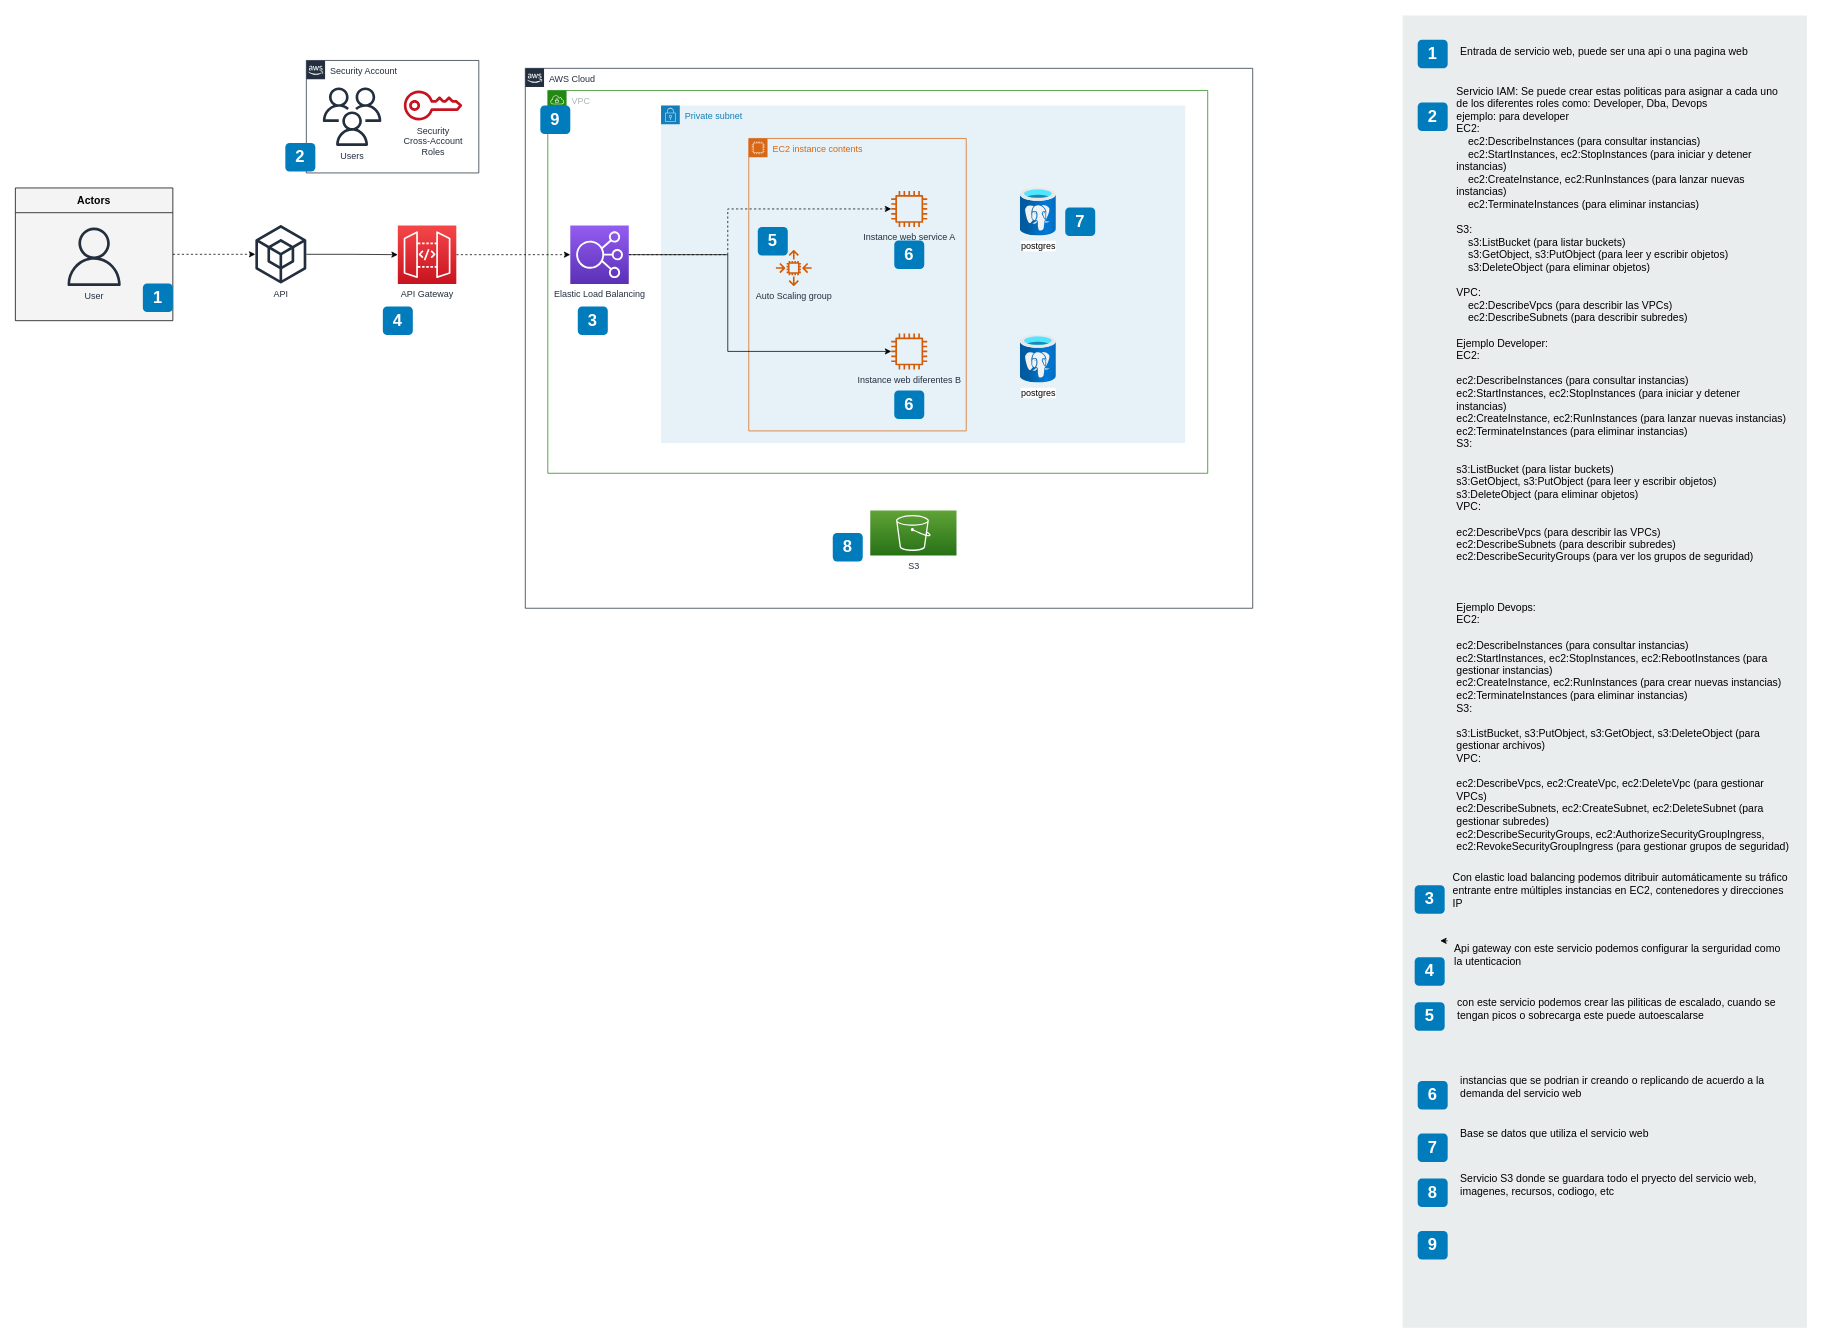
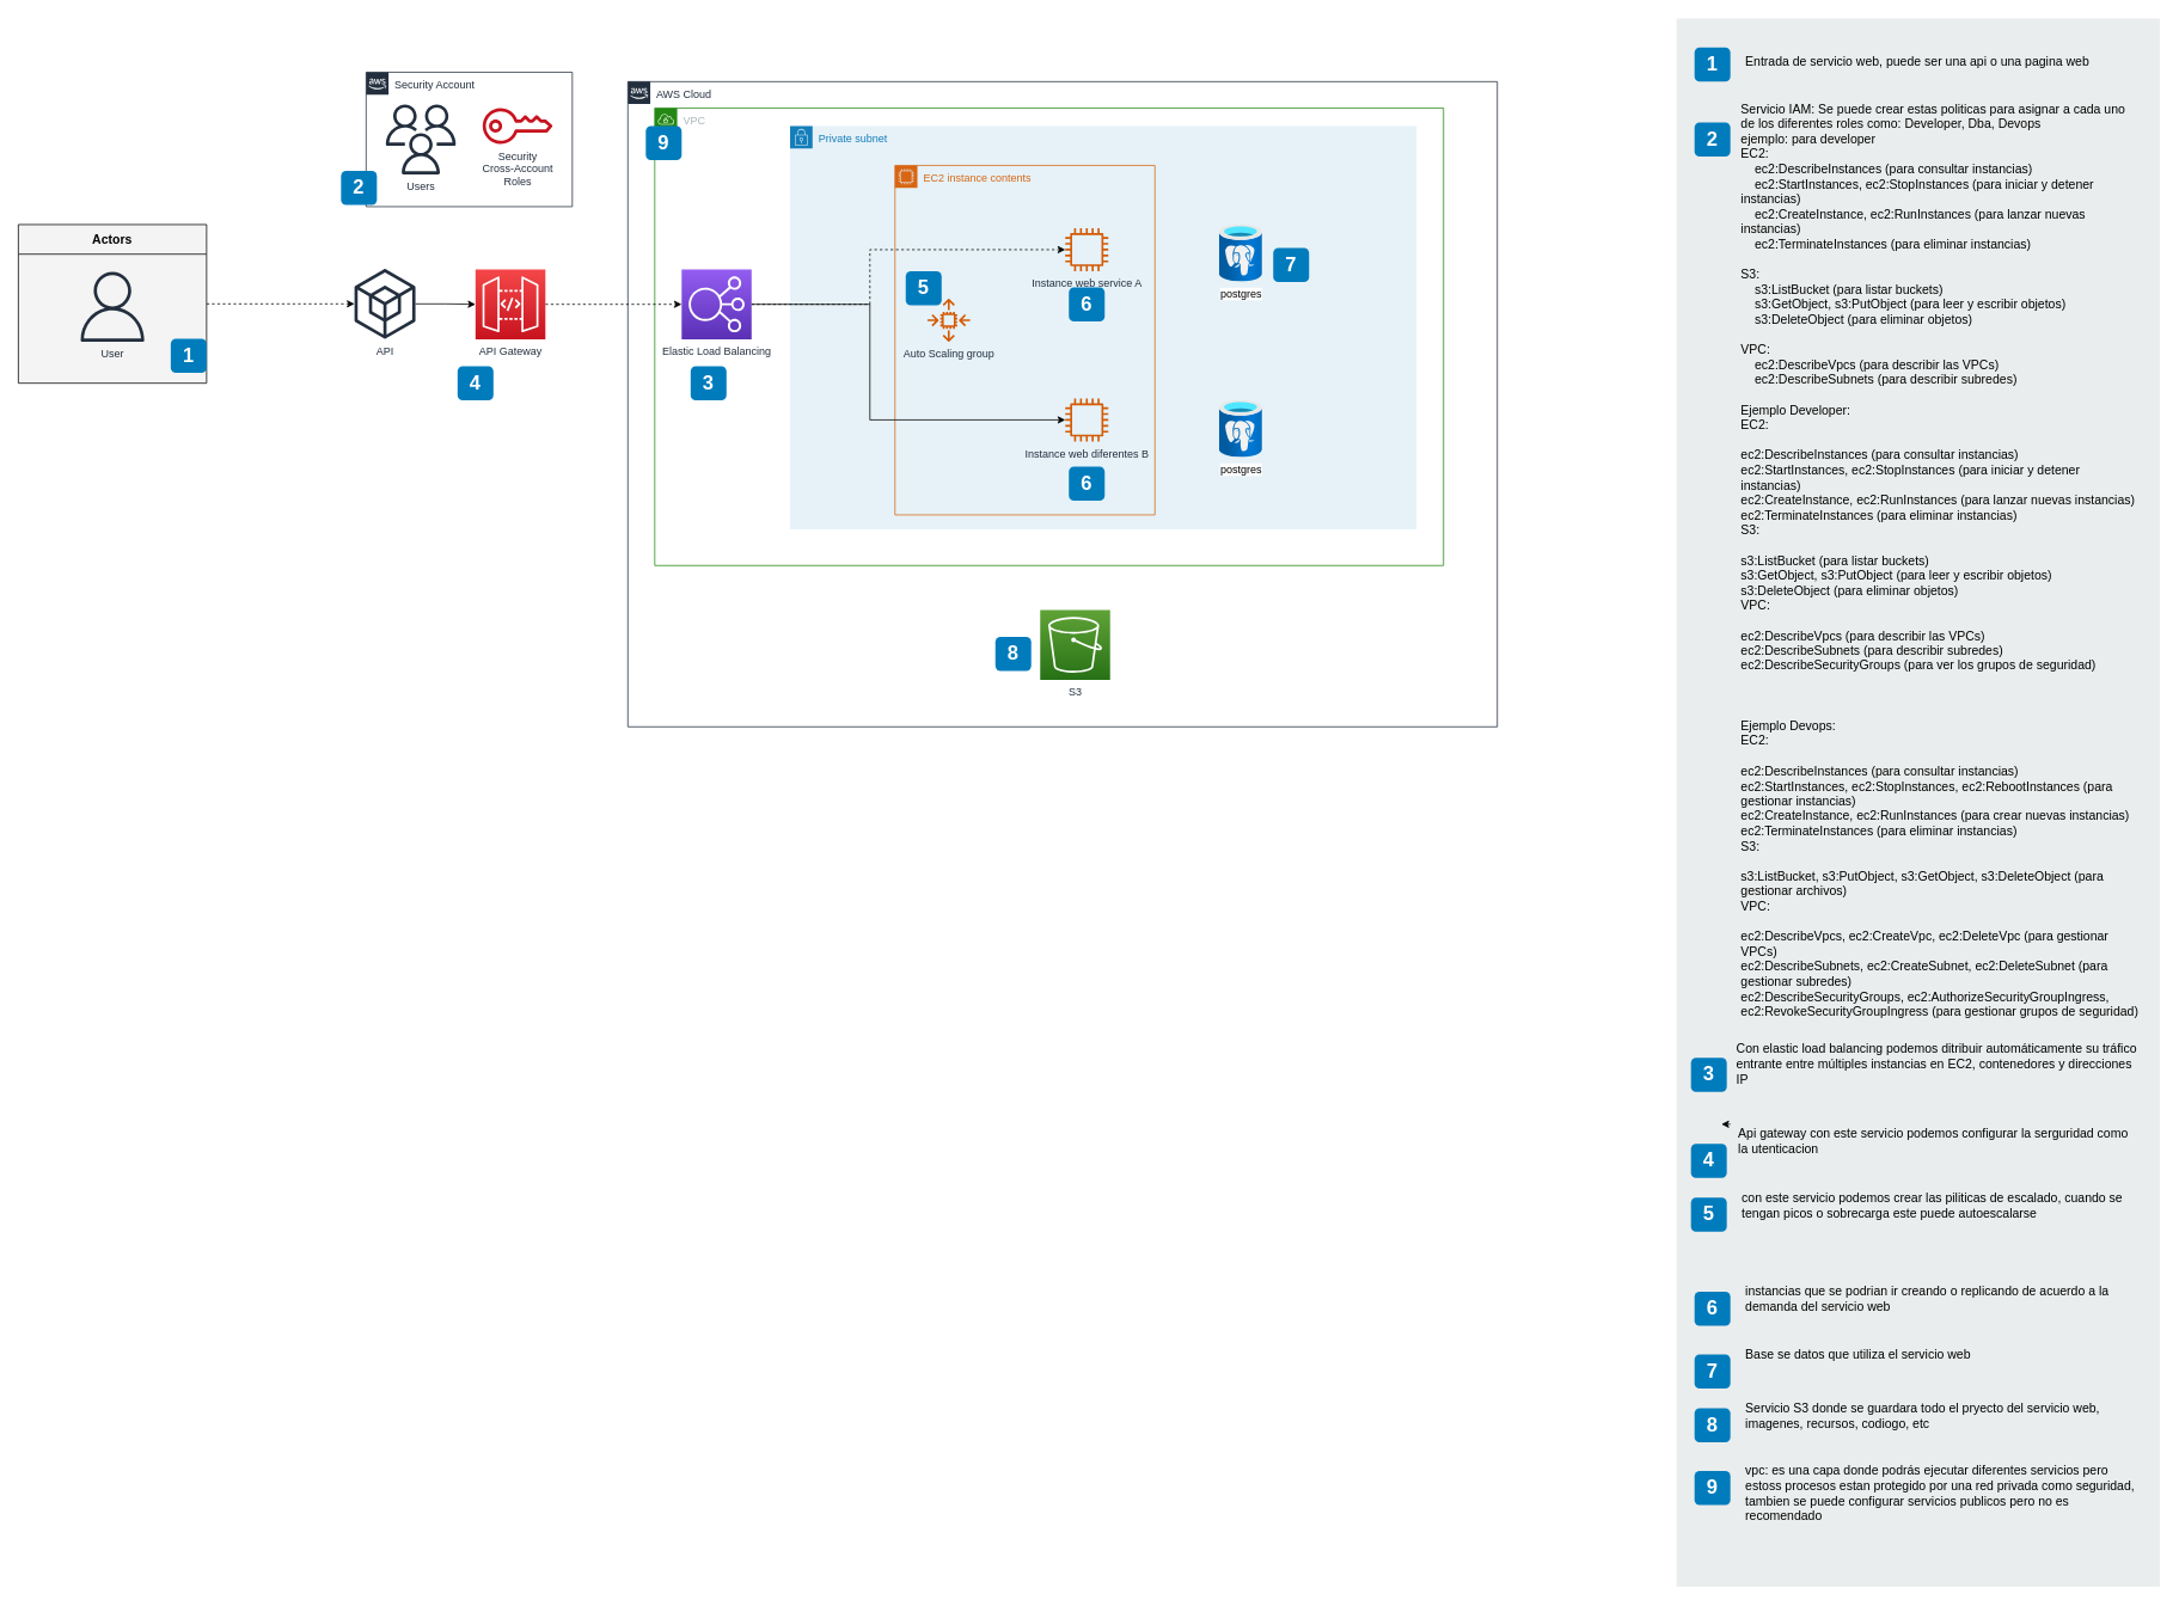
- <mxCell id="7" value="API&lt;br&gt;" style="outlineConnect=0;fontColor=#232F3E;gradientColor=none;fillColor=#232F3E;strokeColor=none;dashed=0;verticalLabelPosition=bottom;verticalAlign=top;align=center;html=1;fontSize=12;fontStyle=0;aspect=fixed;pointerEvents=1;shape=mxgraph.aws4.external_sdk;labelBackgroundColor=none;" vertex="1" parent="1"><mxGeometry x="340" y="299.5" width="68" height="78" as="geometry" /></mxCell>
+ <mxCell id="7" value="API&lt;br&gt;" style="outlineConnect=0;fontColor=#232F3E;gradientColor=none;fillColor=#232F3E;strokeColor=none;dashed=0;verticalLabelPosition=bottom;verticalAlign=top;align=center;html=1;fontSize=12;fontStyle=0;aspect=fixed;pointerEvents=1;shape=mxgraph.aws4.external_sdk;labelBackgroundColor=none;" vertex="1" parent="1"><mxGeometry x="395" y="299.5" width="68" height="78" as="geometry" /></mxCell>
- <mxCell id="26" value="S3" style="sketch=0;points=[[0,0,0],[0.25,0,0],[0.5,0,0],[0.75,0,0],[1,0,0],[0,1,0],[0.25,1,0],[0.5,1,0],[0.75,1,0],[1,1,0],[0,0.25,0],[0,0.5,0],[0,0.75,0],[1,0.25,0],[1,0.5,0],[1,0.75,0]];outlineConnect=0;fontColor=#232F3E;gradientColor=#60A337;gradientDirection=north;fillColor=#277116;strokeColor=#ffffff;dashed=0;verticalLabelPosition=bottom;verticalAlign=top;align=center;html=1;fontSize=12;fontStyle=0;aspect=fixed;shape=mxgraph.aws4.resourceIcon;resIcon=mxgraph.aws4.s3;" vertex="1" parent="8"><mxGeometry x="460" y="589.5" width="115" height="60" as="geometry" /></mxCell>
+ <mxCell id="26" value="S3" style="sketch=0;points=[[0,0,0],[0.25,0,0],[0.5,0,0],[0.75,0,0],[1,0,0],[0,1,0],[0.25,1,0],[0.5,1,0],[0.75,1,0],[1,1,0],[0,0.25,0],[0,0.5,0],[0,0.75,0],[1,0.25,0],[1,0.5,0],[1,0.75,0]];outlineConnect=0;fontColor=#232F3E;gradientColor=#60A337;gradientDirection=north;fillColor=#277116;strokeColor=#ffffff;dashed=0;verticalLabelPosition=bottom;verticalAlign=top;align=center;html=1;fontSize=12;fontStyle=0;aspect=fixed;shape=mxgraph.aws4.resourceIcon;resIcon=mxgraph.aws4.s3;" vertex="1" parent="8"><mxGeometry x="460" y="589.5" width="78" height="78" as="geometry" /></mxCell>
+ <mxCell id="53" value="vpc: es una capa donde podrás ejecutar diferentes servicios pero estoss procesos estan protegido por una red privada como seguridad, tambien se puede configurar servicios publicos pero no es recomendado" style="text;html=1;align=left;verticalAlign=top;spacingTop=-4;fontSize=14;labelBackgroundColor=none;whiteSpace=wrap;" vertex="1" parent="1"><mxGeometry x="1945" y="1630" width="449" height="60" as="geometry" /></mxCell>
